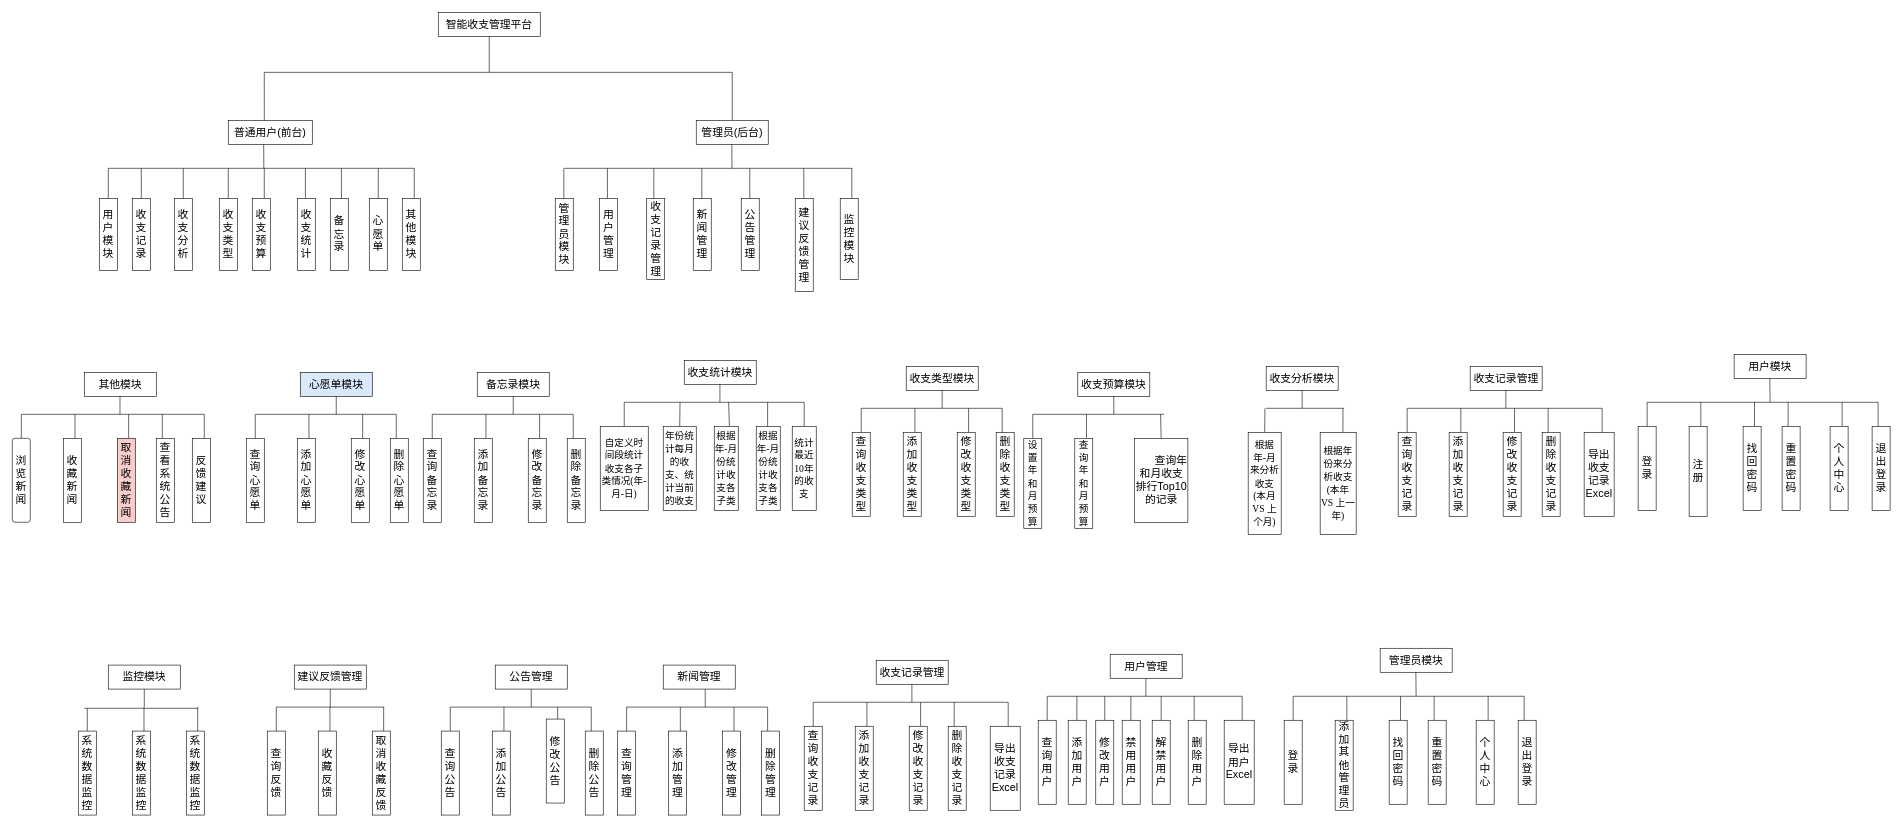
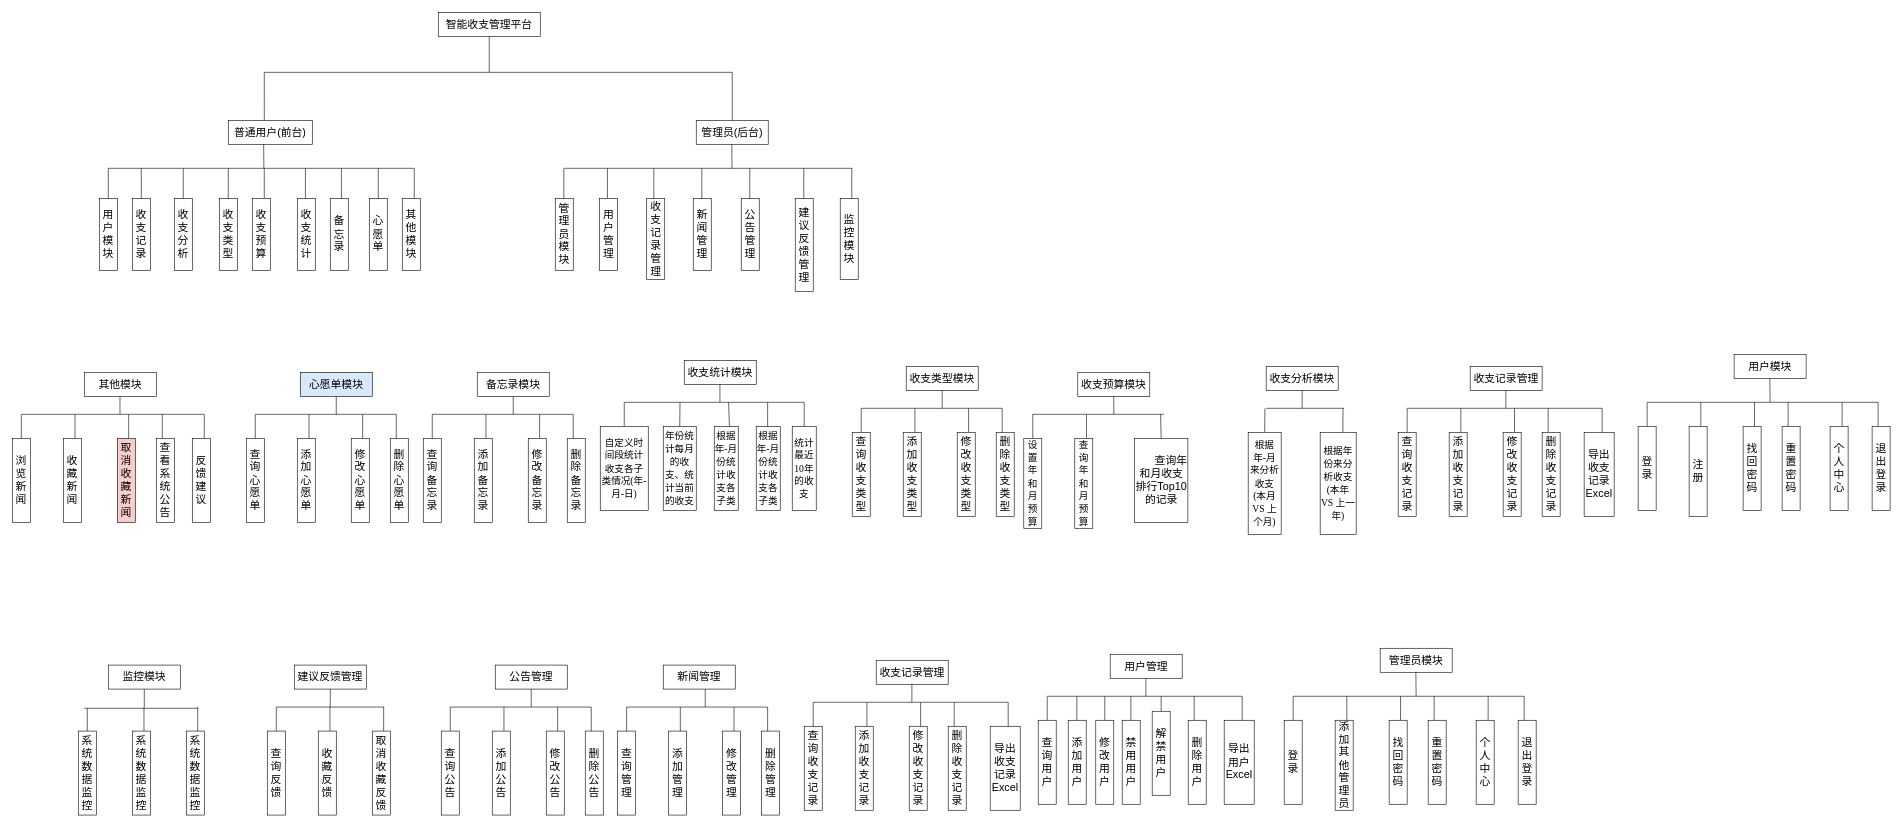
- <mxCell id="131" value="浏览新闻" style="whiteSpace=wrap;html=1;fontSize=18;rounded=1;" parent="1" vertex="1"><mxGeometry x="20" y="730" width="30" height="140" as="geometry" /></mxCell>
+ <mxCell id="131" value="浏览新闻" style="rounded=0;whiteSpace=wrap;html=1;fontSize=18;" parent="1" vertex="1"><mxGeometry x="20" y="730" width="30" height="140" as="geometry" /></mxCell>
- <mxCell id="71" value="修改公告" style="rounded=0;whiteSpace=wrap;html=1;fontSize=18;" parent="1" vertex="1"><mxGeometry x="910" y="1198" width="30" height="140" as="geometry" /></mxCell>
+ <mxCell id="71" value="修改公告" style="rounded=0;whiteSpace=wrap;html=1;fontSize=18;" parent="1" vertex="1"><mxGeometry x="910" y="1218" width="30" height="140" as="geometry" /></mxCell>
- <mxCell id="106" value="解禁用户" style="rounded=0;whiteSpace=wrap;html=1;fontSize=18;" parent="1" vertex="1"><mxGeometry x="1920" y="1200" width="30" height="140" as="geometry" /></mxCell>
+ <mxCell id="106" value="解禁用户" style="rounded=0;whiteSpace=wrap;html=1;fontSize=18;" parent="1" vertex="1"><mxGeometry x="1920" y="1185" width="30" height="140" as="geometry" /></mxCell>
